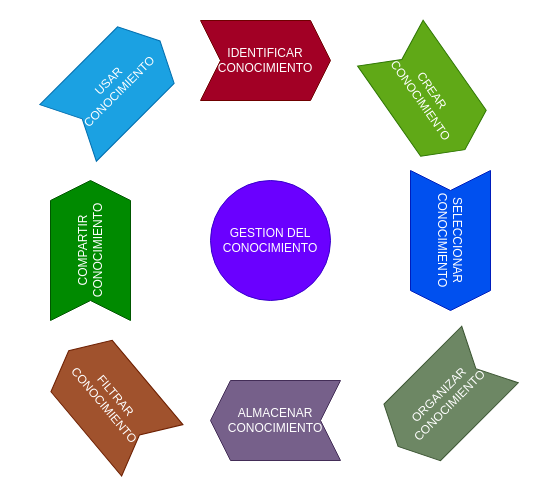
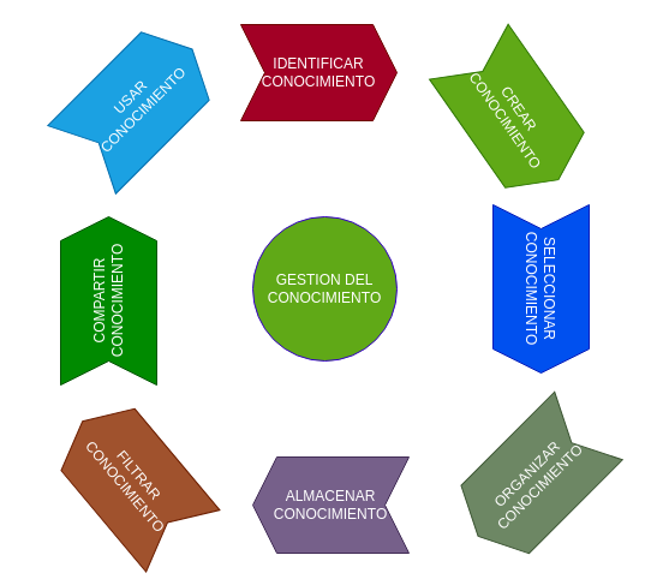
- <mxCell id="2" value="GESTION DEL CONOCIMIENTO" style="ellipse;whiteSpace=wrap;html=1;aspect=fixed;fillColor=#6a00ff;strokeColor=#3700CC;fontColor=#ffffff;" vertex="1" parent="1"><mxGeometry x="210" y="180" width="120" height="120" as="geometry" /></mxCell>
+ <mxCell id="2" value="GESTION DEL CONOCIMIENTO" style="ellipse;whiteSpace=wrap;html=1;aspect=fixed;fillColor=#60a917;strokeColor=#3700CC;fontColor=#ffffff;" vertex="1" parent="1"><mxGeometry x="210" y="180" width="120" height="120" as="geometry" /></mxCell>
